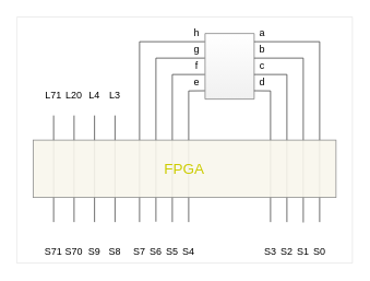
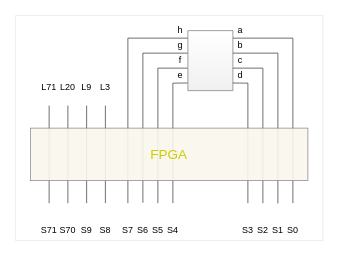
- <mxCell id="70" value="L4" style="text;strokeColor=none;align=center;fillColor=none;html=1;verticalAlign=middle;whiteSpace=wrap;rounded=0;" vertex="1" parent="3"><mxGeometry x="105" y="110" width="20" height="10" as="geometry" /></mxCell>
+ <mxCell id="70" value="L9" style="text;strokeColor=none;align=center;fillColor=none;html=1;verticalAlign=middle;whiteSpace=wrap;rounded=0;" vertex="1" parent="3"><mxGeometry x="105" y="110" width="20" height="10" as="geometry" /></mxCell>
